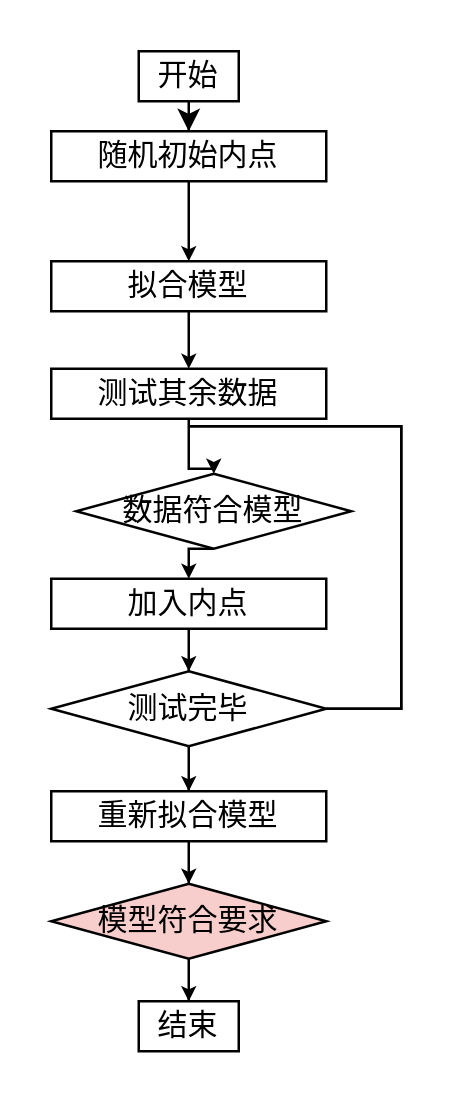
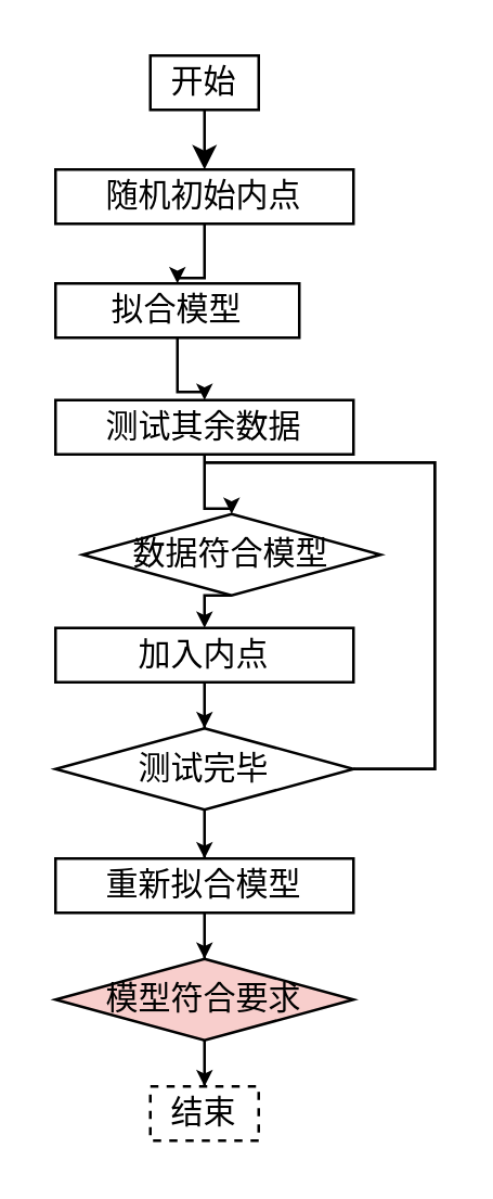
- <mxCell id="5" value="随机初始内点" style="rounded=0;whiteSpace=wrap;html=1;" vertex="1" parent="1"><mxGeometry x="20" y="52" width="110" height="20" as="geometry" /></mxCell>
+ <mxCell id="5" value="随机初始内点" style="rounded=0;whiteSpace=wrap;html=1;" vertex="1" parent="1"><mxGeometry x="20" y="62" width="110" height="20" as="geometry" /></mxCell>
- <mxCell id="7" value="拟合模型" style="rounded=0;whiteSpace=wrap;html=1;" vertex="1" parent="1"><mxGeometry x="20" y="104" width="110" height="20" as="geometry" /></mxCell>
+ <mxCell id="7" value="拟合模型" style="rounded=0;whiteSpace=wrap;html=1;" vertex="1" parent="1"><mxGeometry x="20" y="104" width="90" height="20" as="geometry" /></mxCell>
- <mxCell id="21" value="结束" style="rounded=0;whiteSpace=wrap;html=1;" vertex="1" parent="1"><mxGeometry x="55" y="400" width="40" height="20" as="geometry" /></mxCell>
+ <mxCell id="21" value="结束" style="rounded=0;whiteSpace=wrap;html=1;dashed=1;" vertex="1" parent="1"><mxGeometry x="55" y="400" width="40" height="20" as="geometry" /></mxCell>
